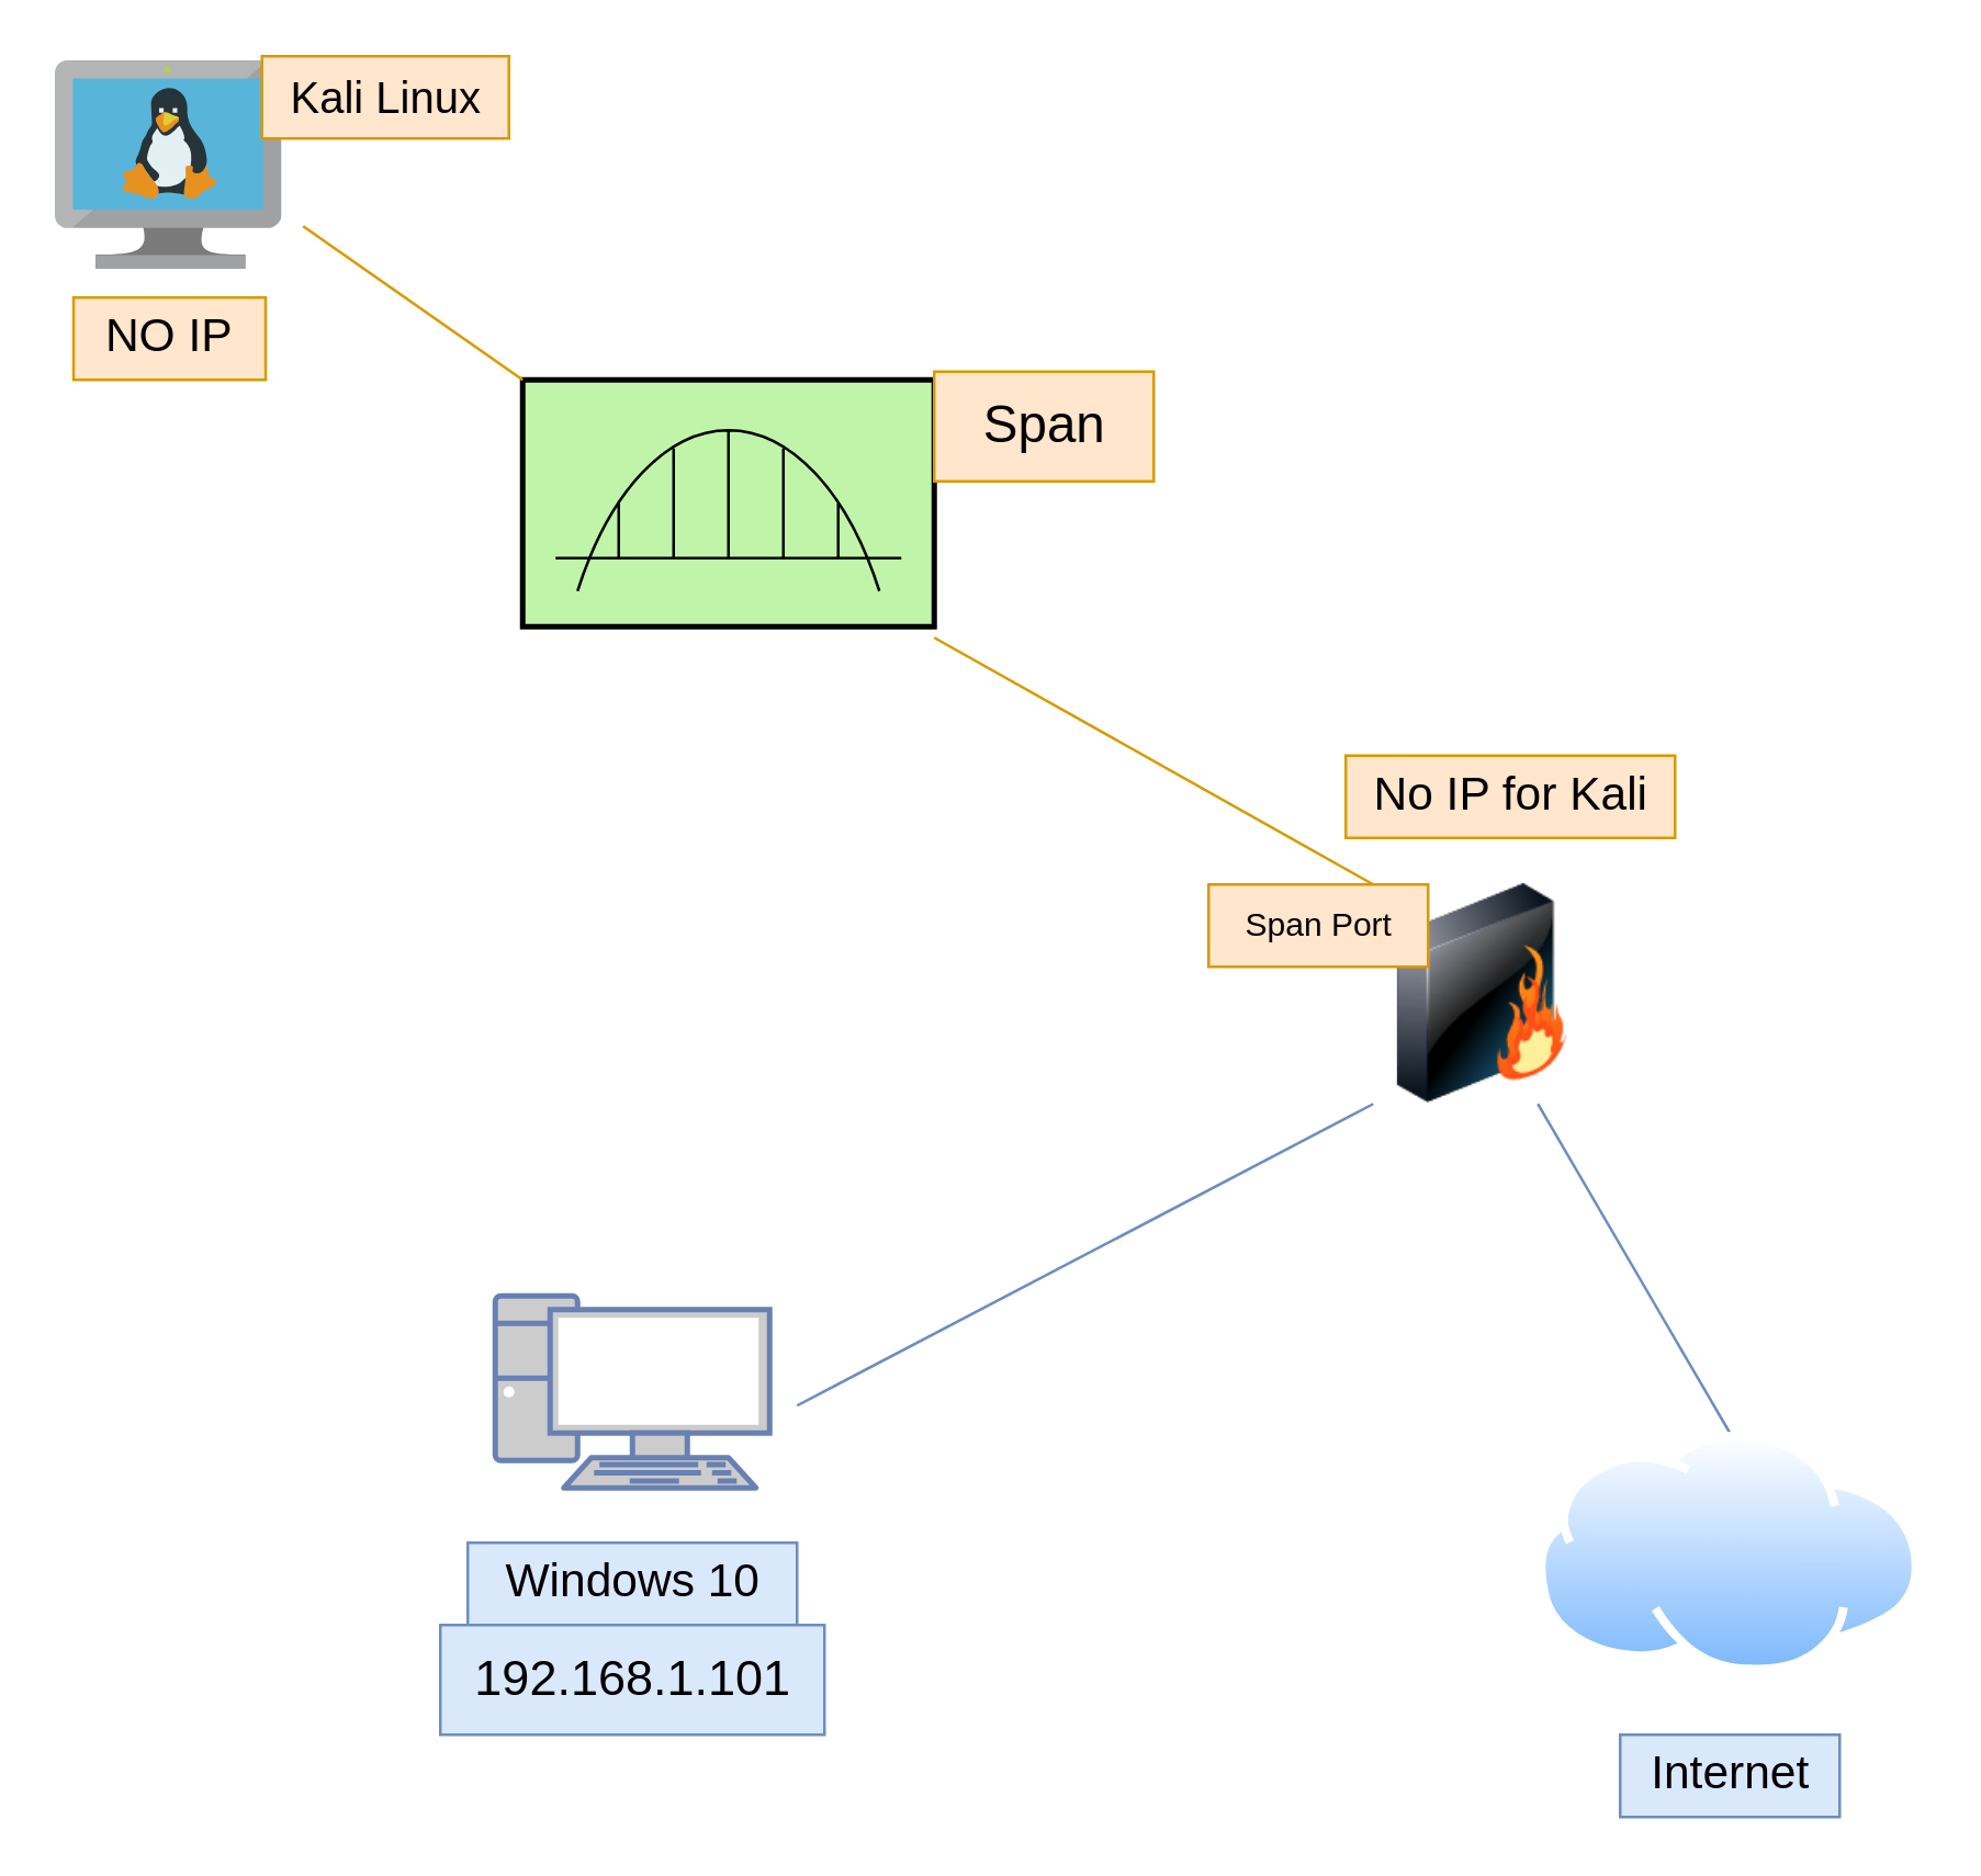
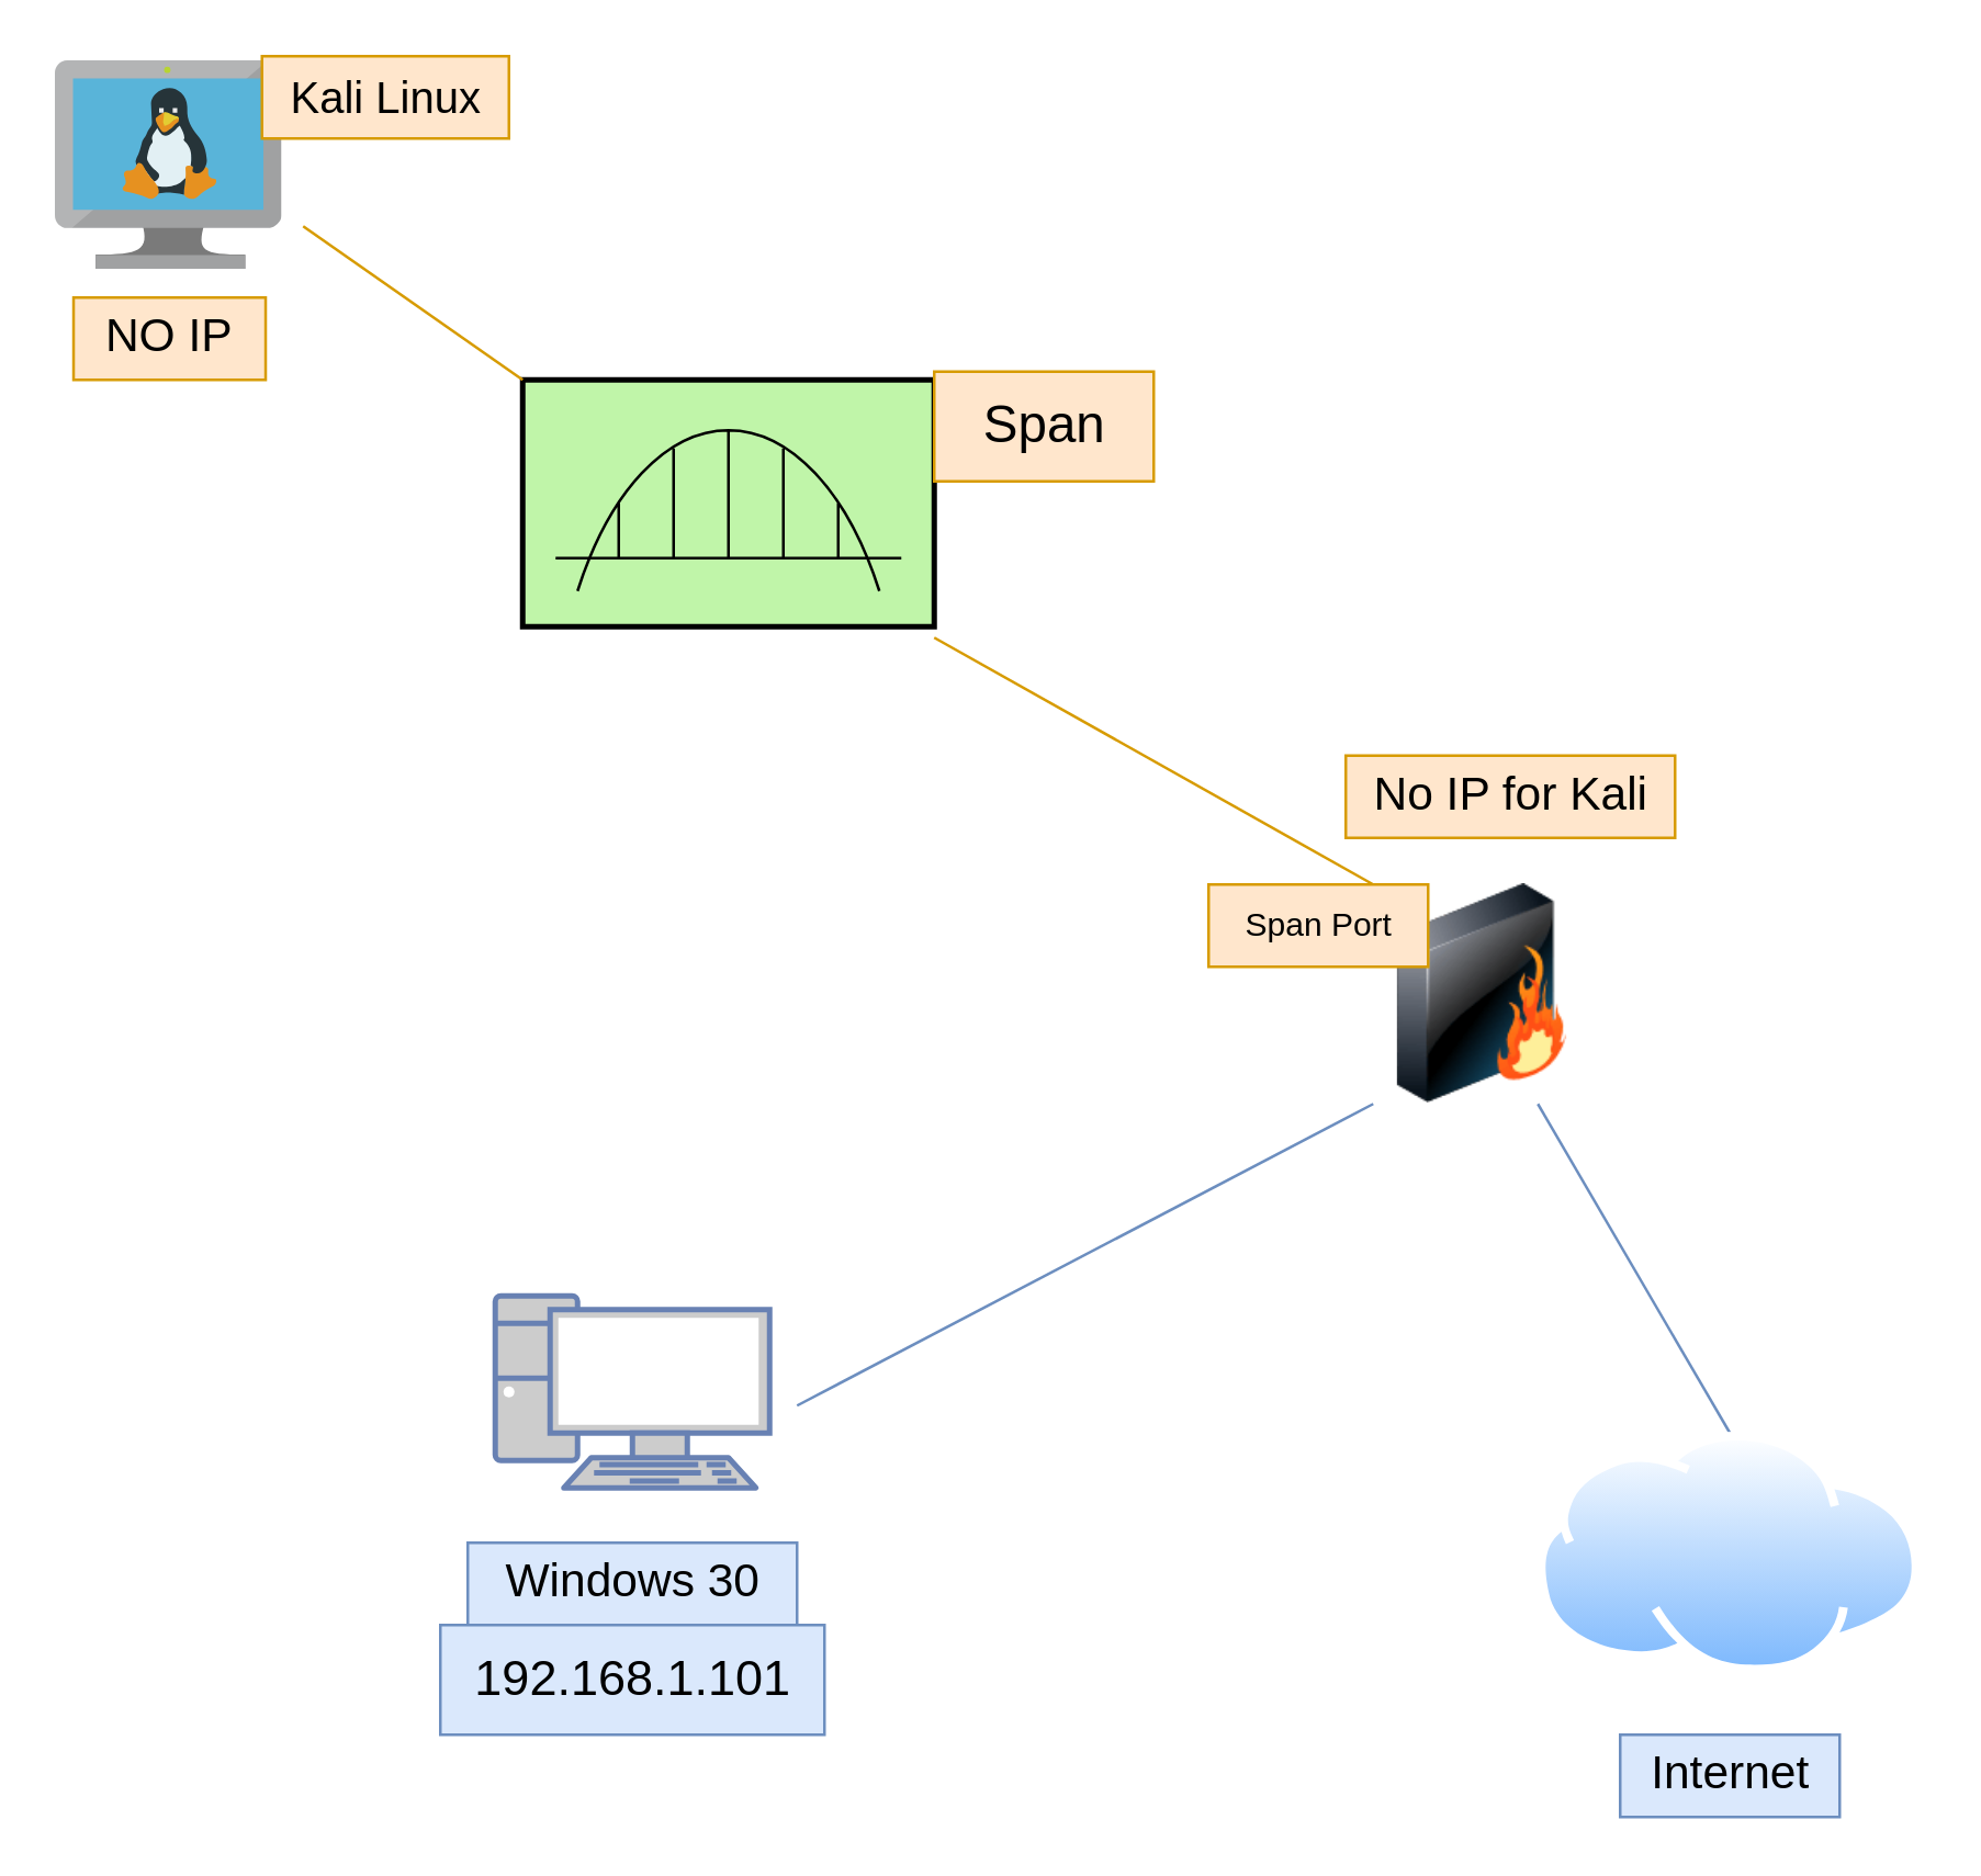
- <mxCell id="9" value="&lt;font style=&quot;font-size: 17px;&quot;&gt;Windows 10&lt;/font&gt;" style="text;html=1;align=center;verticalAlign=middle;resizable=0;points=[];autosize=1;strokeColor=#6c8ebf;fillColor=#dae8fc;" vertex="1" parent="1"><mxGeometry x="170" y="562" width="120" height="30" as="geometry" /></mxCell>
+ <mxCell id="9" value="&lt;font style=&quot;font-size: 17px;&quot;&gt;Windows 30&lt;/font&gt;" style="text;html=1;align=center;verticalAlign=middle;resizable=0;points=[];autosize=1;strokeColor=#6c8ebf;fillColor=#dae8fc;" vertex="1" parent="1"><mxGeometry x="170" y="562" width="120" height="30" as="geometry" /></mxCell>
